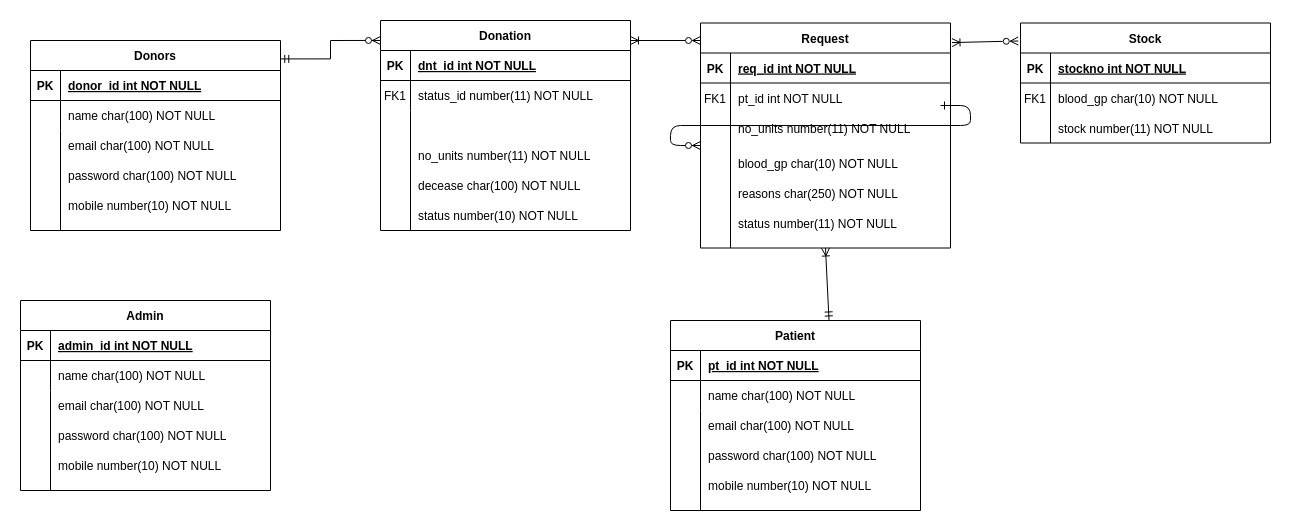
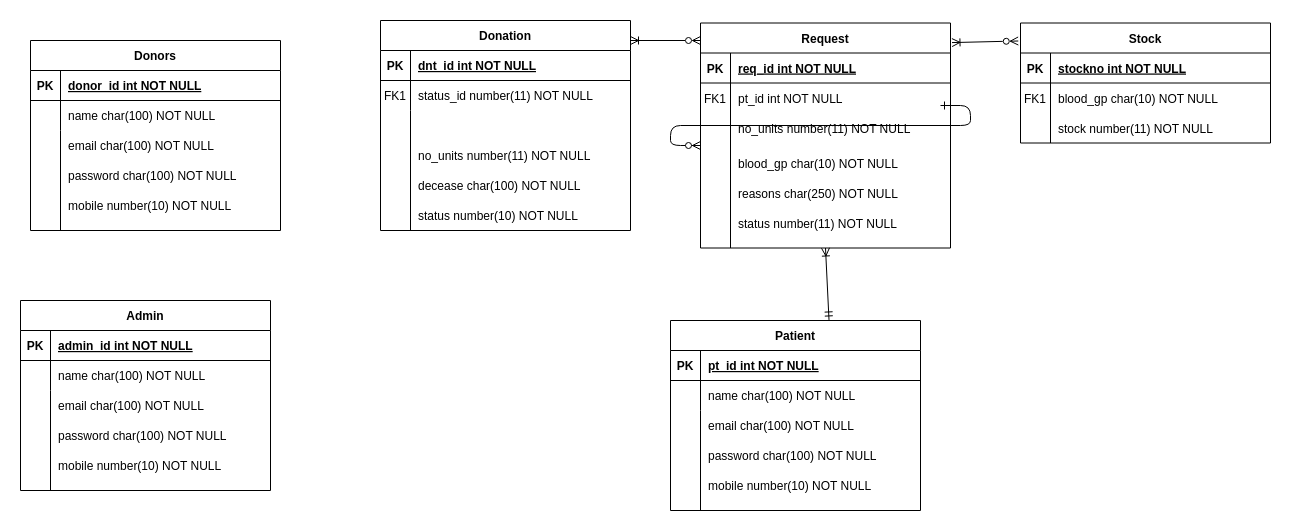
- <mxCell id="65" value="" style="edgeStyle=orthogonalEdgeStyle;fontSize=12;html=1;endArrow=ERzeroToMany;endFill=1;rounded=0;exitX=1.001;exitY=0.097;exitDx=0;exitDy=0;exitPerimeter=0;entryX=0;entryY=0.095;entryDx=0;entryDy=0;entryPerimeter=0;startArrow=ERmandOne;startFill=0;" parent="1" source="26" target="38" edge="1"><mxGeometry width="100" height="100" relative="1" as="geometry"><mxPoint x="280" y="140" as="sourcePoint" /><mxPoint x="380" y="40" as="targetPoint" /></mxGeometry></mxCell>
